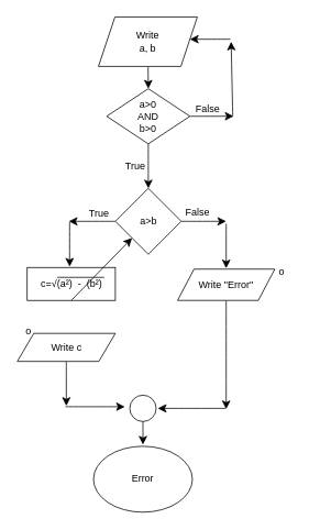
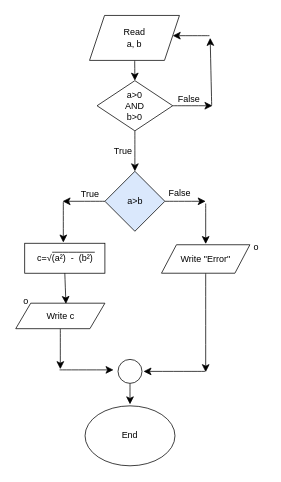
- <mxCell id="3" value="Write&lt;div&gt;a, b&lt;/div&gt;" style="shape=parallelogram;perimeter=parallelogramPerimeter;whiteSpace=wrap;html=1;fixedSize=1;" parent="1" vertex="1"><mxGeometry x="119" y="20" width="120" height="60" as="geometry" /></mxCell>
+ <mxCell id="3" value="Read&lt;div&gt;a, b&lt;/div&gt;" style="shape=parallelogram;perimeter=parallelogramPerimeter;whiteSpace=wrap;html=1;fixedSize=1;" parent="1" vertex="1"><mxGeometry x="119" y="20" width="120" height="60" as="geometry" /></mxCell>
- <mxCell id="9" value="a&amp;gt;b" style="rhombus;whiteSpace=wrap;html=1;" parent="1" vertex="1"><mxGeometry x="139.5" y="228" width="80" height="80" as="geometry" /></mxCell>
+ <mxCell id="9" value="a&amp;gt;b" style="rhombus;whiteSpace=wrap;html=1;fillColor=#dae8fc;" parent="1" vertex="1"><mxGeometry x="139.5" y="228" width="80" height="80" as="geometry" /></mxCell>
- <mxCell id="26" style="edgeStyle=none;curved=1;rounded=0;orthogonalLoop=1;jettySize=auto;html=1;exitX=0.5;exitY=1;exitDx=0;exitDy=0;fontSize=12;startSize=8;endSize=8;" parent="1" source="16" target="9" edge="1"><mxGeometry relative="1" as="geometry" /></mxCell>
+ <mxCell id="26" style="edgeStyle=none;curved=1;rounded=0;orthogonalLoop=1;jettySize=auto;html=1;exitX=0.5;exitY=1;exitDx=0;exitDy=0;entryX=0.563;entryY=0.029;entryDx=0;entryDy=0;entryPerimeter=0;fontSize=12;startSize=8;endSize=8;" parent="1" source="16" target="23" edge="1"><mxGeometry relative="1" as="geometry" /></mxCell>
- <mxCell id="31" value="Error" style="ellipse;whiteSpace=wrap;html=1;" parent="1" vertex="1"><mxGeometry x="113" y="541" width="120" height="80" as="geometry" /></mxCell>
+ <mxCell id="31" value="End" style="ellipse;whiteSpace=wrap;html=1;" parent="1" vertex="1"><mxGeometry x="113" y="541" width="120" height="80" as="geometry" /></mxCell>
